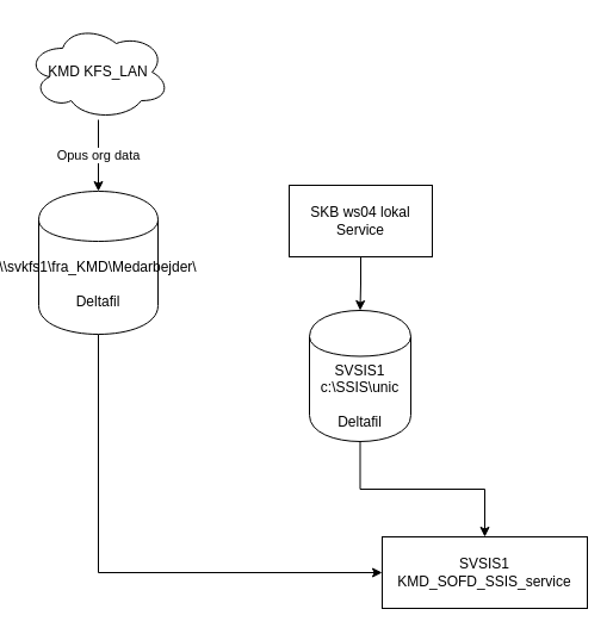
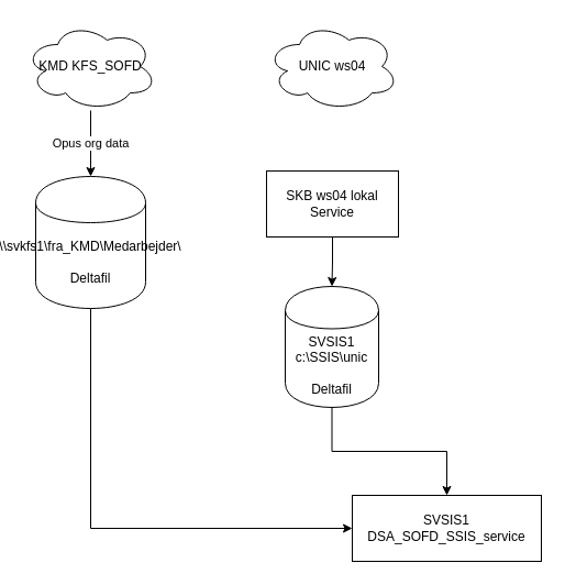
- <mxCell id="5" value="KMD KFS_LAN" style="ellipse;shape=cloud;whiteSpace=wrap;html=1;" vertex="1" parent="1"><mxGeometry x="20" y="20" width="120" height="80" as="geometry" /></mxCell>
+ <mxCell id="5" value="KMD KFS_SOFD" style="ellipse;shape=cloud;whiteSpace=wrap;html=1;" vertex="1" parent="1"><mxGeometry x="20" y="20" width="120" height="80" as="geometry" /></mxCell>
+ <mxCell id="6" value="UNIC ws04" style="ellipse;shape=cloud;whiteSpace=wrap;html=1;" vertex="1" parent="1"><mxGeometry x="240" y="20" width="120" height="80" as="geometry" /></mxCell>
- <mxCell id="11" value="&lt;div&gt;SVSIS1&lt;/div&gt;&lt;div&gt;KMD_SOFD_SSIS_service&lt;br&gt;&lt;/div&gt;" style="rounded=0;whiteSpace=wrap;html=1;" vertex="1" parent="1"><mxGeometry x="318" y="450" width="172" height="60" as="geometry" /></mxCell>
+ <mxCell id="11" value="&lt;div&gt;SVSIS1&lt;/div&gt;&lt;div&gt;DSA_SOFD_SSIS_service&lt;br&gt;&lt;/div&gt;" style="rounded=0;whiteSpace=wrap;html=1;" vertex="1" parent="1"><mxGeometry x="318" y="450" width="172" height="60" as="geometry" /></mxCell>
